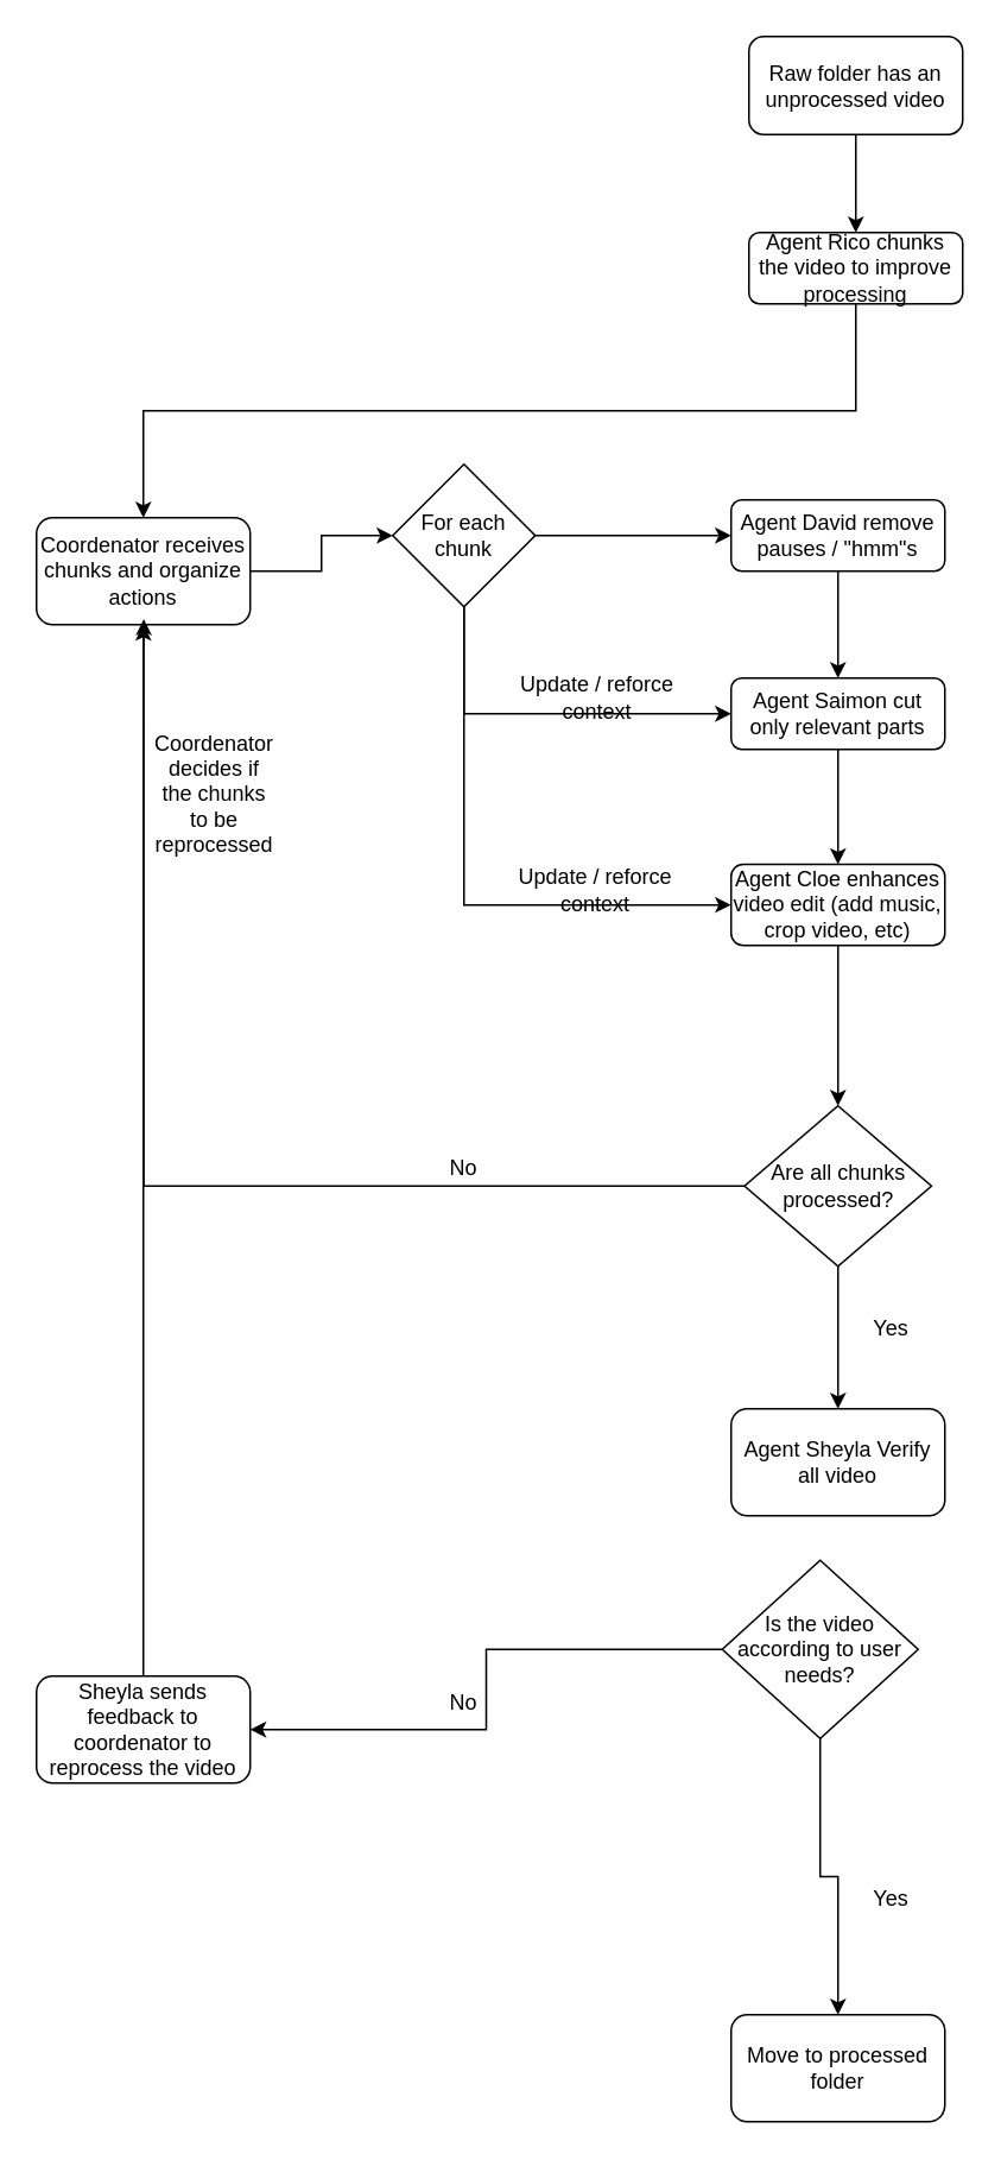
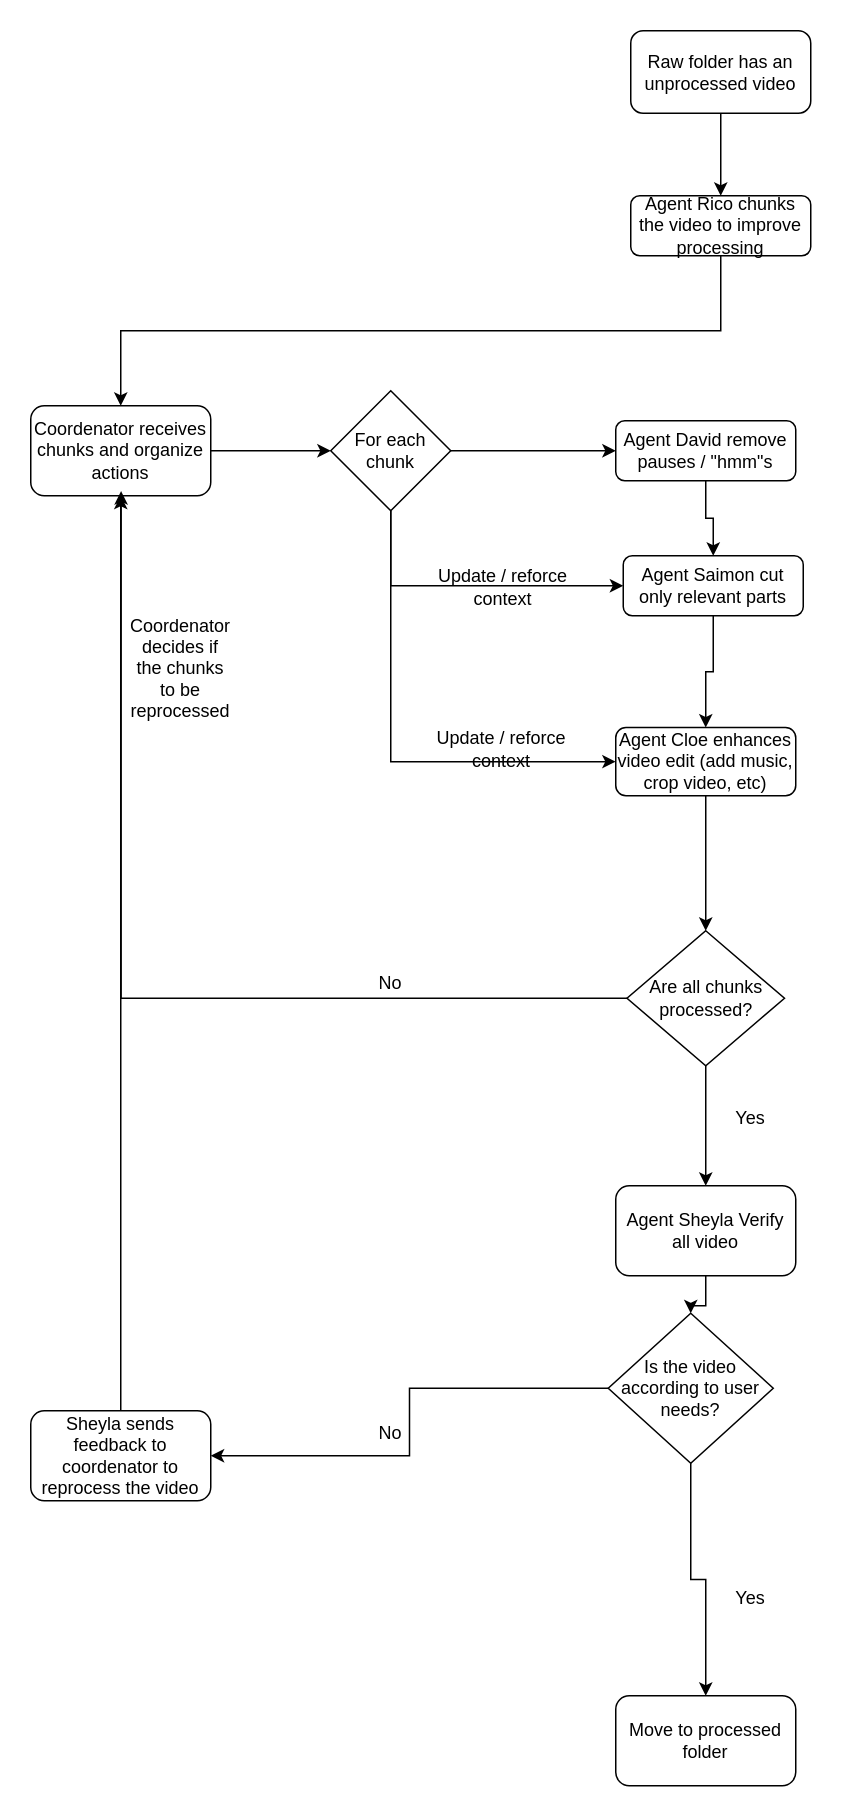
- <mxCell id="7" value="Coordenator receives chunks and organize actions" style="rounded=1;whiteSpace=wrap;html=1;fontSize=12;glass=0;strokeWidth=1;shadow=0;" vertex="1" parent="1"><mxGeometry x="20" y="290" width="120" height="60" as="geometry" /></mxCell>
+ <mxCell id="7" value="Coordenator receives chunks and organize actions" style="rounded=1;whiteSpace=wrap;html=1;fontSize=12;glass=0;strokeWidth=1;shadow=0;" vertex="1" parent="1"><mxGeometry x="20" y="270" width="120" height="60" as="geometry" /></mxCell>
- <mxCell id="15" value="Agent Saimon cut only relevant parts" style="rounded=1;whiteSpace=wrap;html=1;" vertex="1" parent="1"><mxGeometry x="410" y="380" width="120" height="40" as="geometry" /></mxCell>
+ <mxCell id="15" value="Agent Saimon cut only relevant parts" style="rounded=1;whiteSpace=wrap;html=1;" vertex="1" parent="1"><mxGeometry x="415" y="370" width="120" height="40" as="geometry" /></mxCell>
+ <mxCell id="25" style="edgeStyle=orthogonalEdgeStyle;rounded=0;orthogonalLoop=1;jettySize=auto;html=1;entryX=0.5;entryY=0;entryDx=0;entryDy=0;" edge="1" parent="1" source="26" target="29"><mxGeometry relative="1" as="geometry" /></mxCell>
